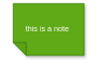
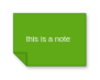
- <mxCell id="2" value="this is a note&amp;nbsp;" style="shape=note;whiteSpace=wrap;html=1;backgroundOutline=1;fontColor=#ffffff;darkOpacity=0.05;fillColor=#60a917;strokeColor=#2D7600;fillStyle=solid;direction=west;gradientDirection=north;shadow=1;size=20;pointerEvents=1;" vertex="1" parent="1"><mxGeometry x="20" y="5" width="110" height="80" as="geometry" /></mxCell>
+ <mxCell id="2" value="this is a note&amp;nbsp;" style="shape=note;whiteSpace=wrap;html=1;backgroundOutline=1;fontColor=#ffffff;darkOpacity=0.05;fillColor=#60a917;strokeColor=#2D7600;fillStyle=solid;direction=west;gradientDirection=north;shadow=1;size=20;pointerEvents=1;" vertex="1" parent="1"><mxGeometry x="20" y="20" width="110" height="80" as="geometry" /></mxCell>
